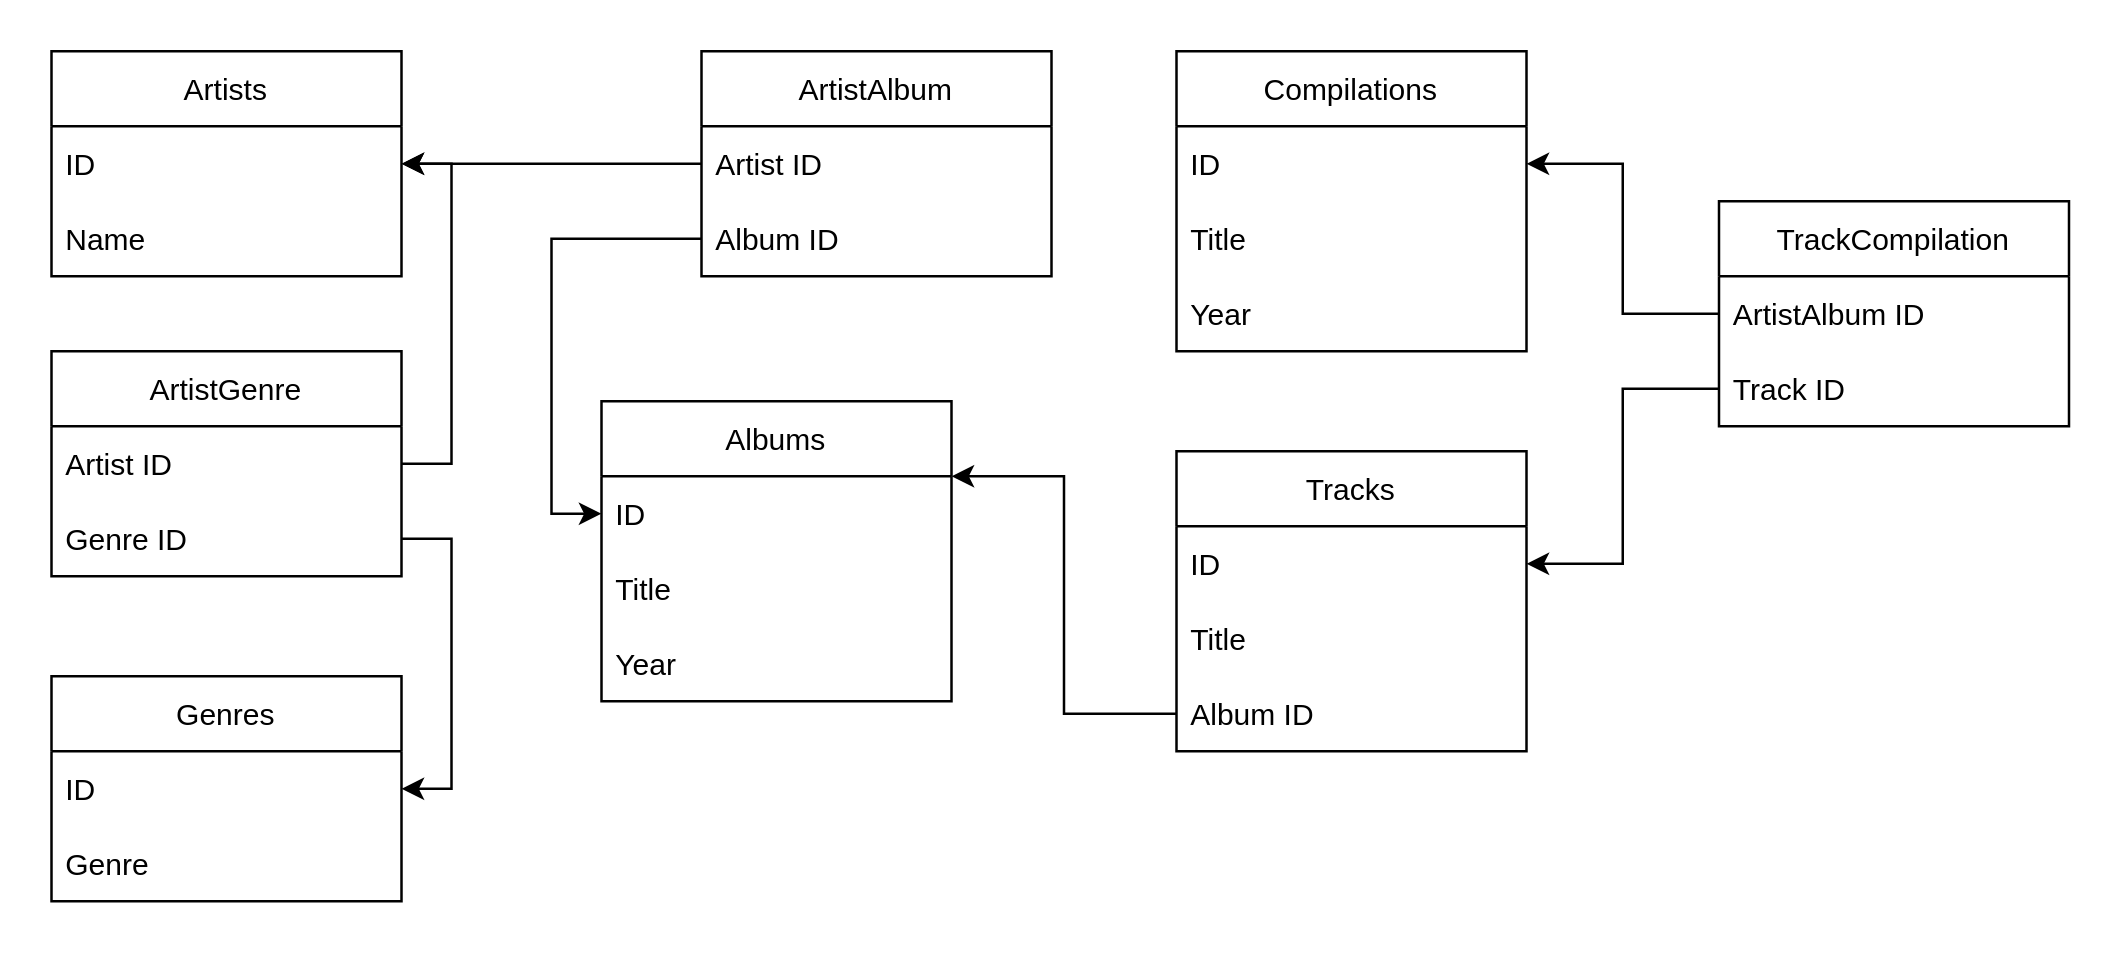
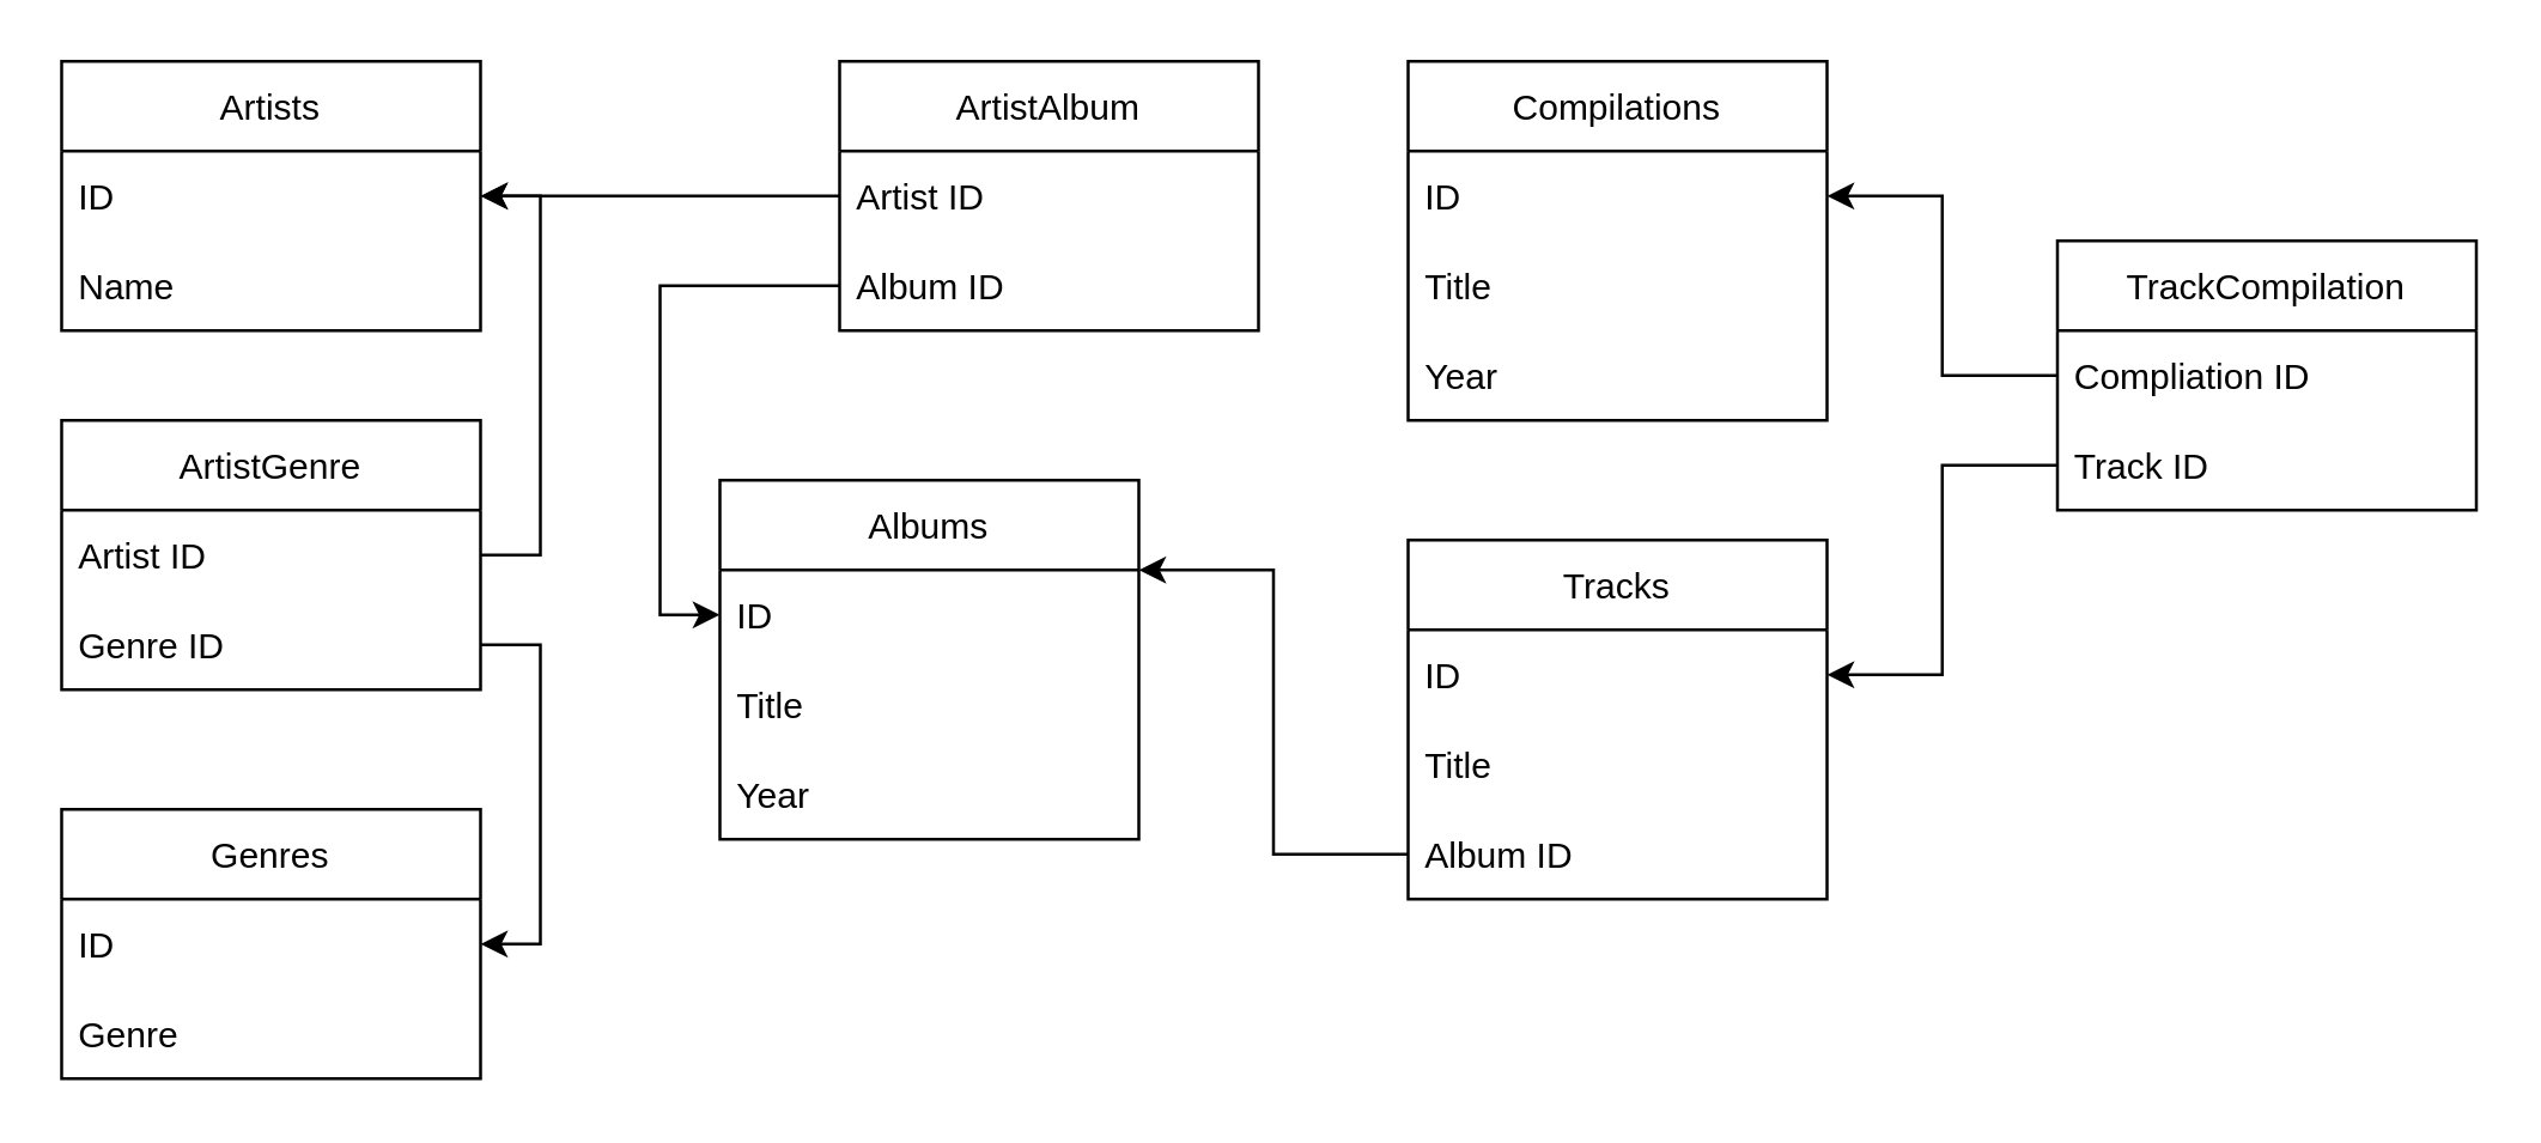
- <mxCell id="32" value="ArtistAlbum ID" style="text;strokeColor=none;fillColor=none;align=left;verticalAlign=middle;spacingLeft=4;spacingRight=4;overflow=hidden;points=[[0,0.5],[1,0.5]];portConstraint=eastwest;rotatable=0;" vertex="1" parent="31"><mxGeometry y="30" width="140" height="30" as="geometry" /></mxCell>
+ <mxCell id="32" value="Compliation ID" style="text;strokeColor=none;fillColor=none;align=left;verticalAlign=middle;spacingLeft=4;spacingRight=4;overflow=hidden;points=[[0,0.5],[1,0.5]];portConstraint=eastwest;rotatable=0;" vertex="1" parent="31"><mxGeometry y="30" width="140" height="30" as="geometry" /></mxCell>
